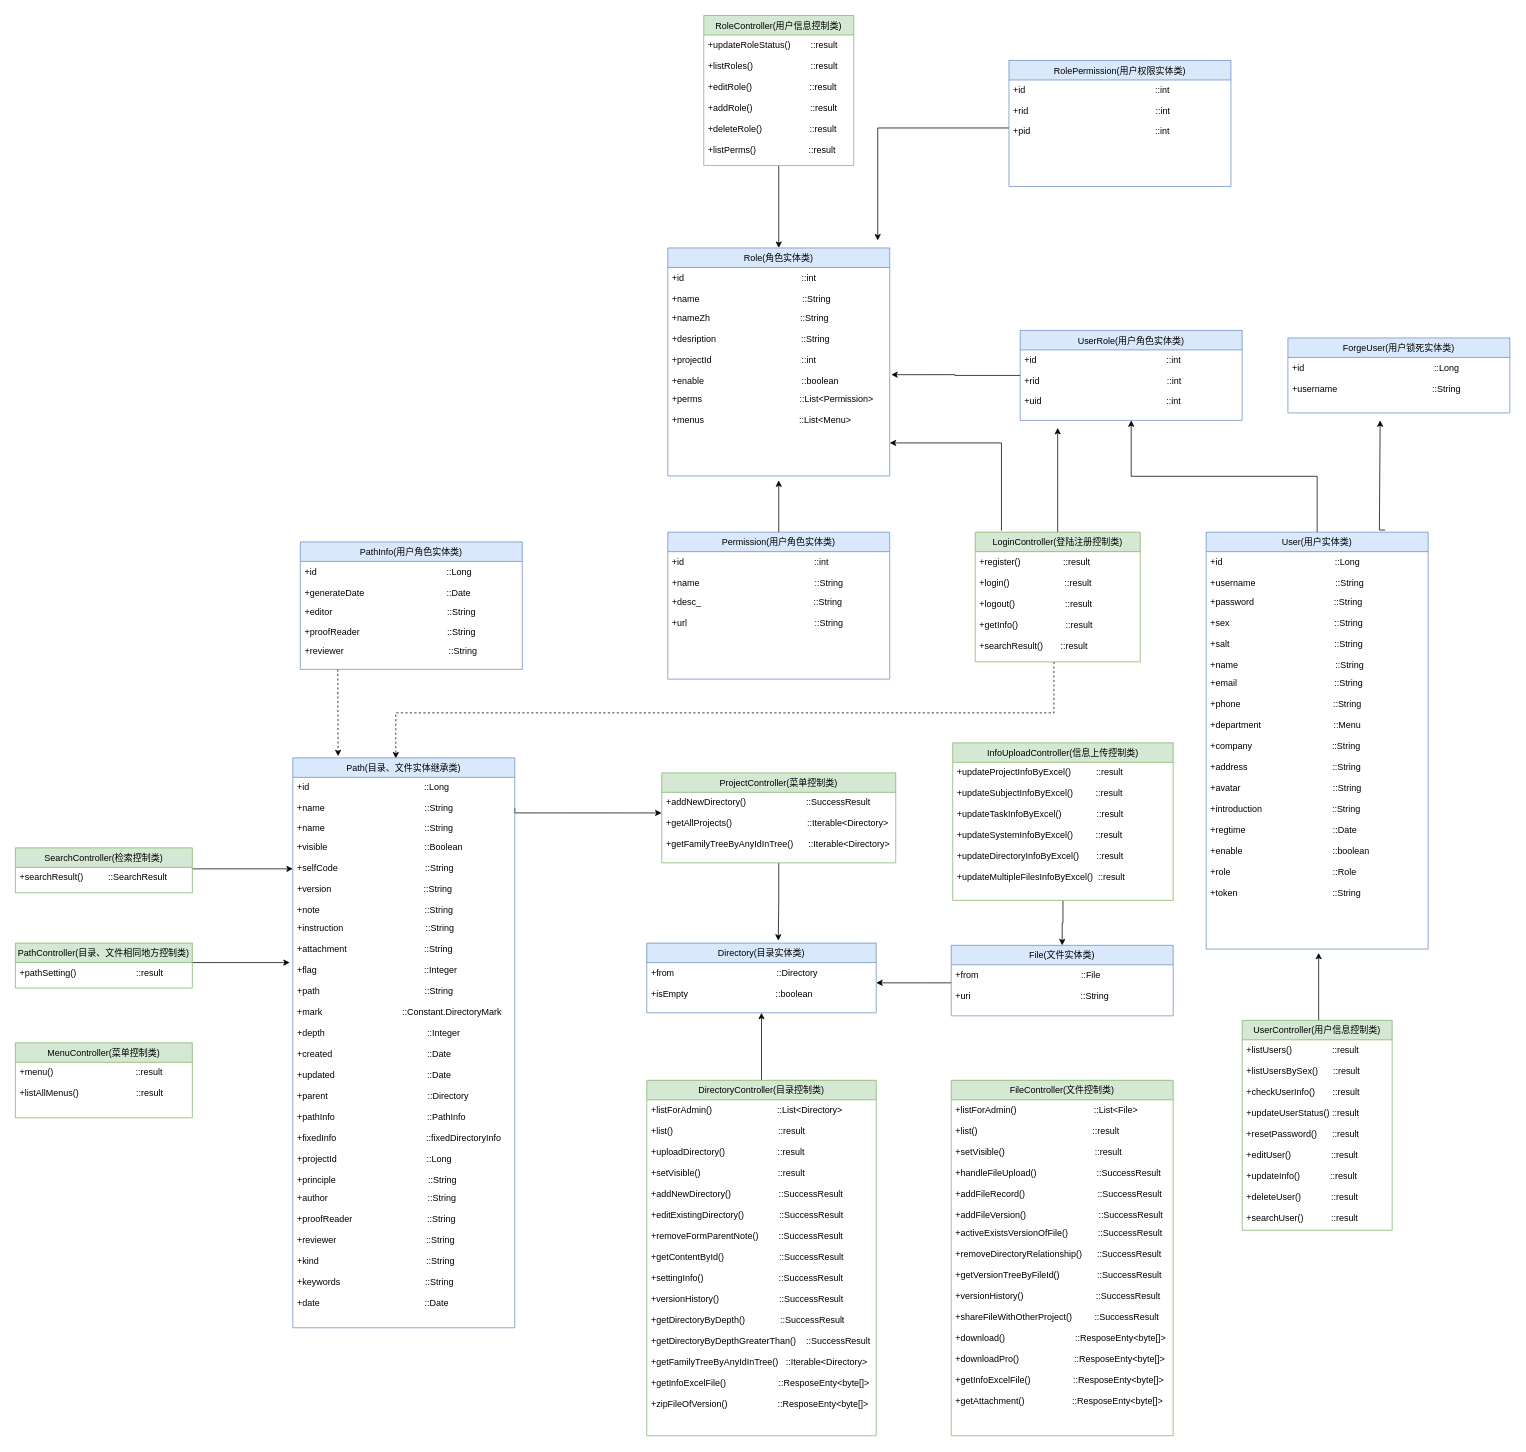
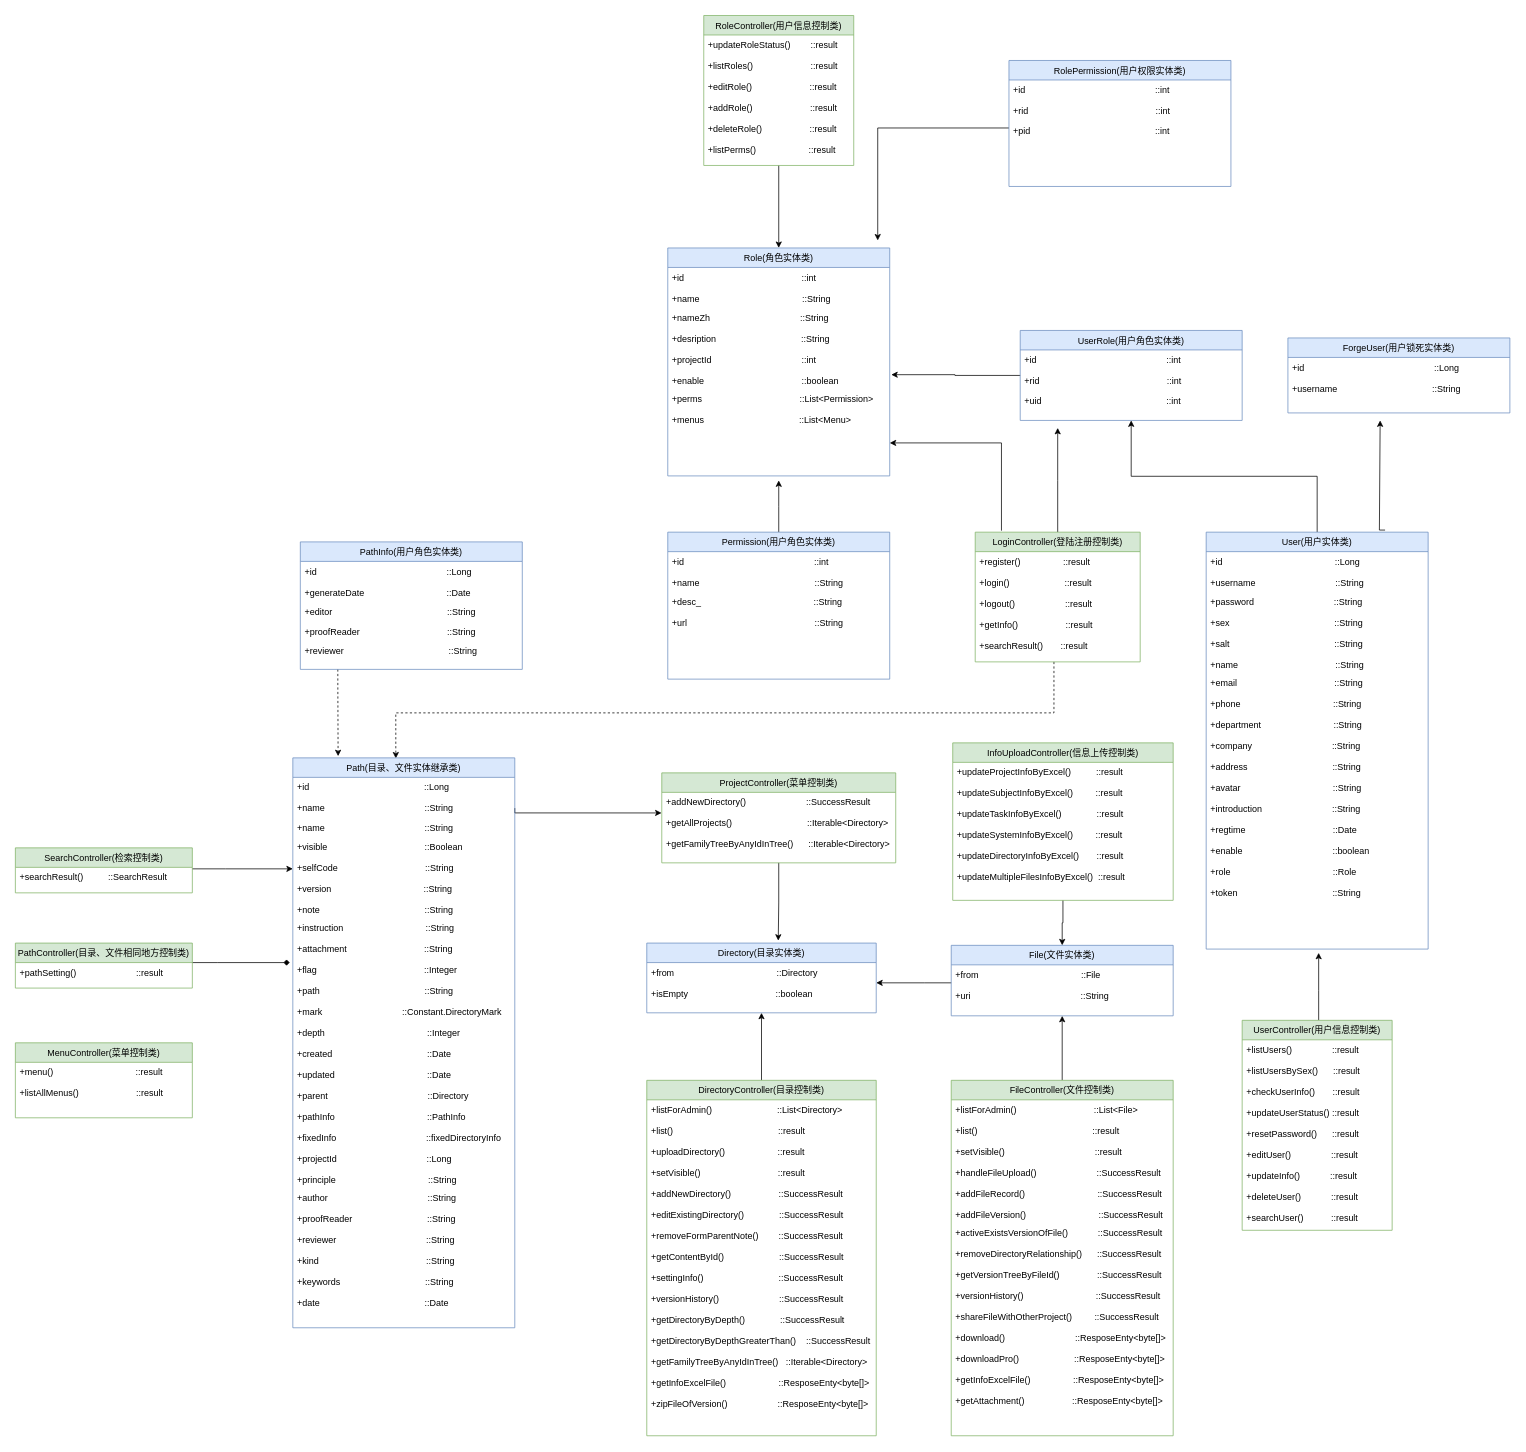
- <mxCell id="132" value="+department                             ::Menu" style="text;align=left;verticalAlign=top;spacingLeft=4;spacingRight=4;overflow=hidden;rotatable=0;points=[[0,0.5],[1,0.5]];portConstraint=eastwest;rounded=0;shadow=0;html=0;" vertex="1" parent="123"><mxGeometry y="244" width="296" height="28" as="geometry" /></mxCell>
+ <mxCell id="132" value="+department                             ::String" style="text;align=left;verticalAlign=top;spacingLeft=4;spacingRight=4;overflow=hidden;rotatable=0;points=[[0,0.5],[1,0.5]];portConstraint=eastwest;rounded=0;shadow=0;html=0;" vertex="1" parent="123"><mxGeometry y="244" width="296" height="28" as="geometry" /></mxCell>
- <mxCell id="75" value="" style="edgeStyle=orthogonalEdgeStyle;rounded=0;orthogonalLoop=1;jettySize=auto;html=1;entryX=-0.014;entryY=0.107;entryDx=0;entryDy=0;entryPerimeter=0;" edge="1" parent="1" source="76" target="97"><mxGeometry relative="1" as="geometry"><mxPoint x="364" y="1280" as="targetPoint" /><Array as="points"><mxPoint x="290" y="1283" /><mxPoint x="290" y="1283" /></Array></mxGeometry></mxCell>
+ <mxCell id="75" value="" style="edgeStyle=orthogonalEdgeStyle;rounded=0;orthogonalLoop=1;jettySize=auto;html=1;entryX=-0.014;entryY=0.107;entryDx=0;entryDy=0;entryPerimeter=0;endArrow=diamond;" edge="1" parent="1" source="76" target="97"><mxGeometry relative="1" as="geometry"><mxPoint x="364" y="1280" as="targetPoint" /><Array as="points"><mxPoint x="290" y="1283" /><mxPoint x="290" y="1283" /></Array></mxGeometry></mxCell>
+ <mxCell id="47" value="" style="edgeStyle=orthogonalEdgeStyle;rounded=0;orthogonalLoop=1;jettySize=auto;html=1;entryX=0.5;entryY=1;entryDx=0;entryDy=0;" edge="1" parent="1" source="48" target="118"><mxGeometry relative="1" as="geometry"><mxPoint x="1416" y="1378" as="targetPoint" /></mxGeometry></mxCell>
